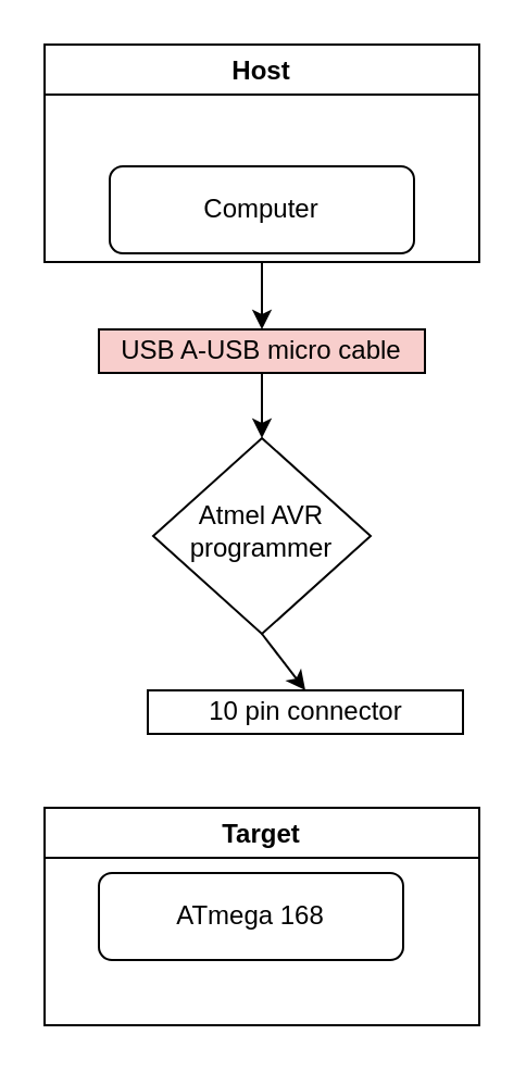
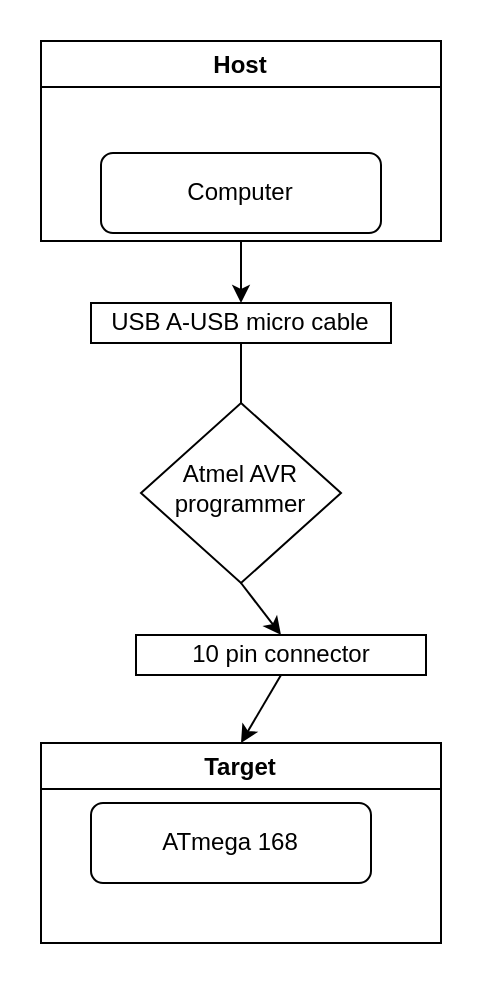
- <mxCell id="8" value="&lt;span&gt;USB A-USB micro cable&lt;/span&gt;" style="rounded=0;whiteSpace=wrap;html=1;fillColor=#f8cecc;" vertex="1" parent="1"><mxGeometry x="45" y="151" width="150" height="20" as="geometry" /></mxCell>
+ <mxCell id="8" value="&lt;span&gt;USB A-USB micro cable&lt;/span&gt;" style="rounded=0;whiteSpace=wrap;html=1;" vertex="1" parent="1"><mxGeometry x="45" y="151" width="150" height="20" as="geometry" /></mxCell>
- <mxCell id="9" value="" style="endArrow=classic;html=1;rounded=0;exitX=0.5;exitY=1;exitDx=0;exitDy=0;entryX=0.5;entryY=0;entryDx=0;entryDy=0;" edge="1" parent="1" source="8" target="2"><mxGeometry width="50" height="50" relative="1" as="geometry"><mxPoint x="120" y="241" as="sourcePoint" /><mxPoint x="170" y="191" as="targetPoint" /></mxGeometry></mxCell>
+ <mxCell id="9" value="" style="endArrow=none;html=1;rounded=0;exitX=0.5;exitY=1;exitDx=0;exitDy=0;entryX=0.5;entryY=0;entryDx=0;entryDy=0;" edge="1" parent="1" source="8" target="2"><mxGeometry width="50" height="50" relative="1" as="geometry"><mxPoint x="120" y="241" as="sourcePoint" /><mxPoint x="170" y="191" as="targetPoint" /></mxGeometry></mxCell>
+ <mxCell id="5" value="" style="endArrow=classic;html=1;rounded=0;entryX=0.5;entryY=0;entryDx=0;entryDy=0;exitX=0.5;exitY=1;exitDx=0;exitDy=0;" edge="1" parent="1" source="3" target="6"><mxGeometry width="50" height="50" relative="1" as="geometry"><mxPoint x="120" y="341" as="sourcePoint" /><mxPoint x="120" y="351" as="targetPoint" /></mxGeometry></mxCell>
